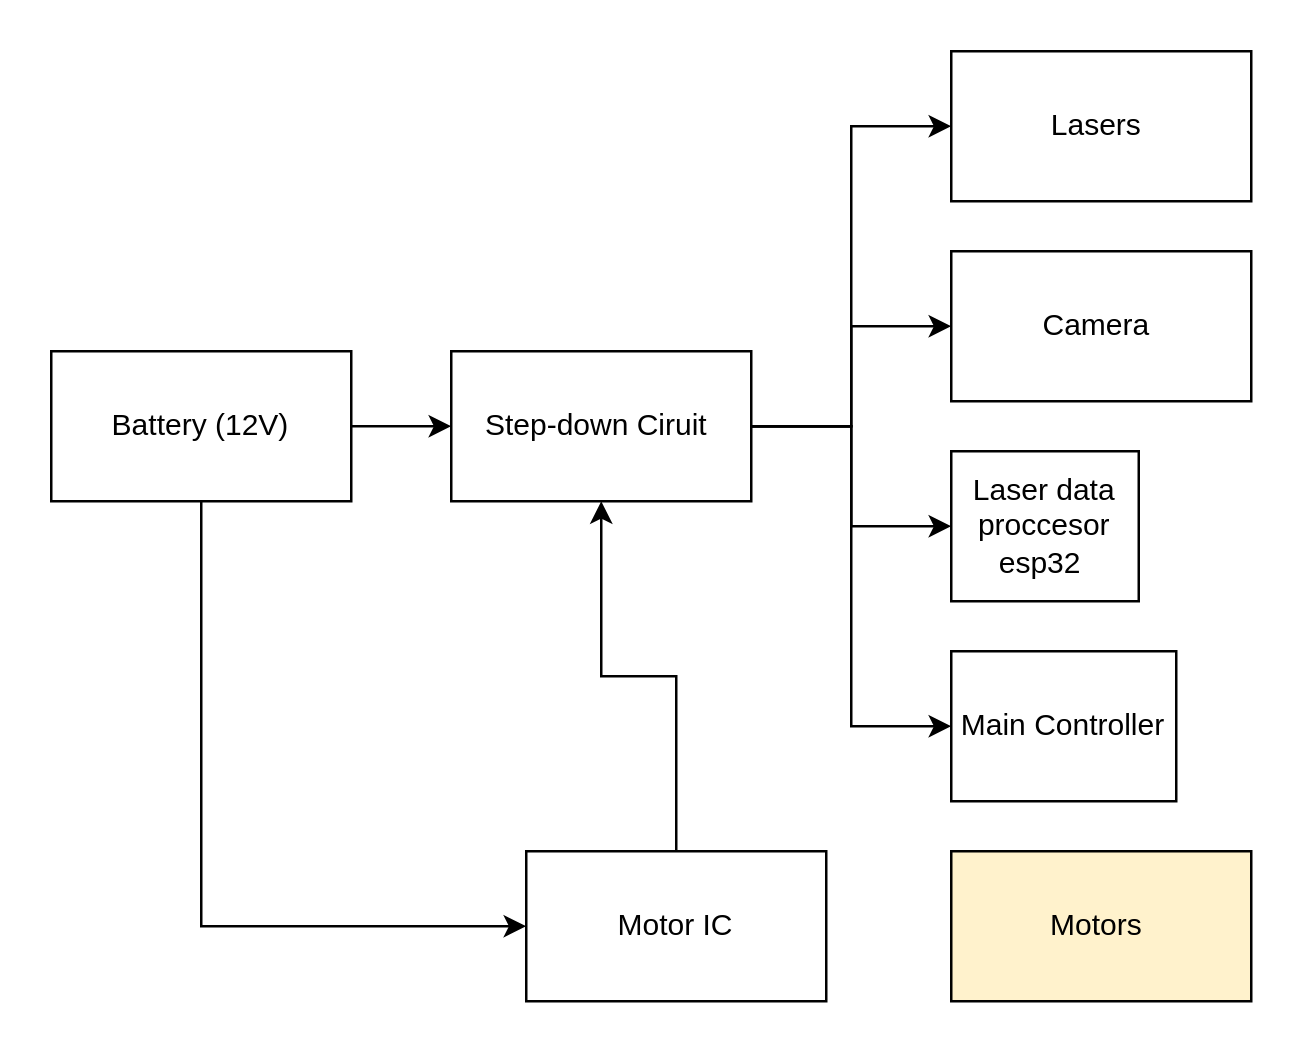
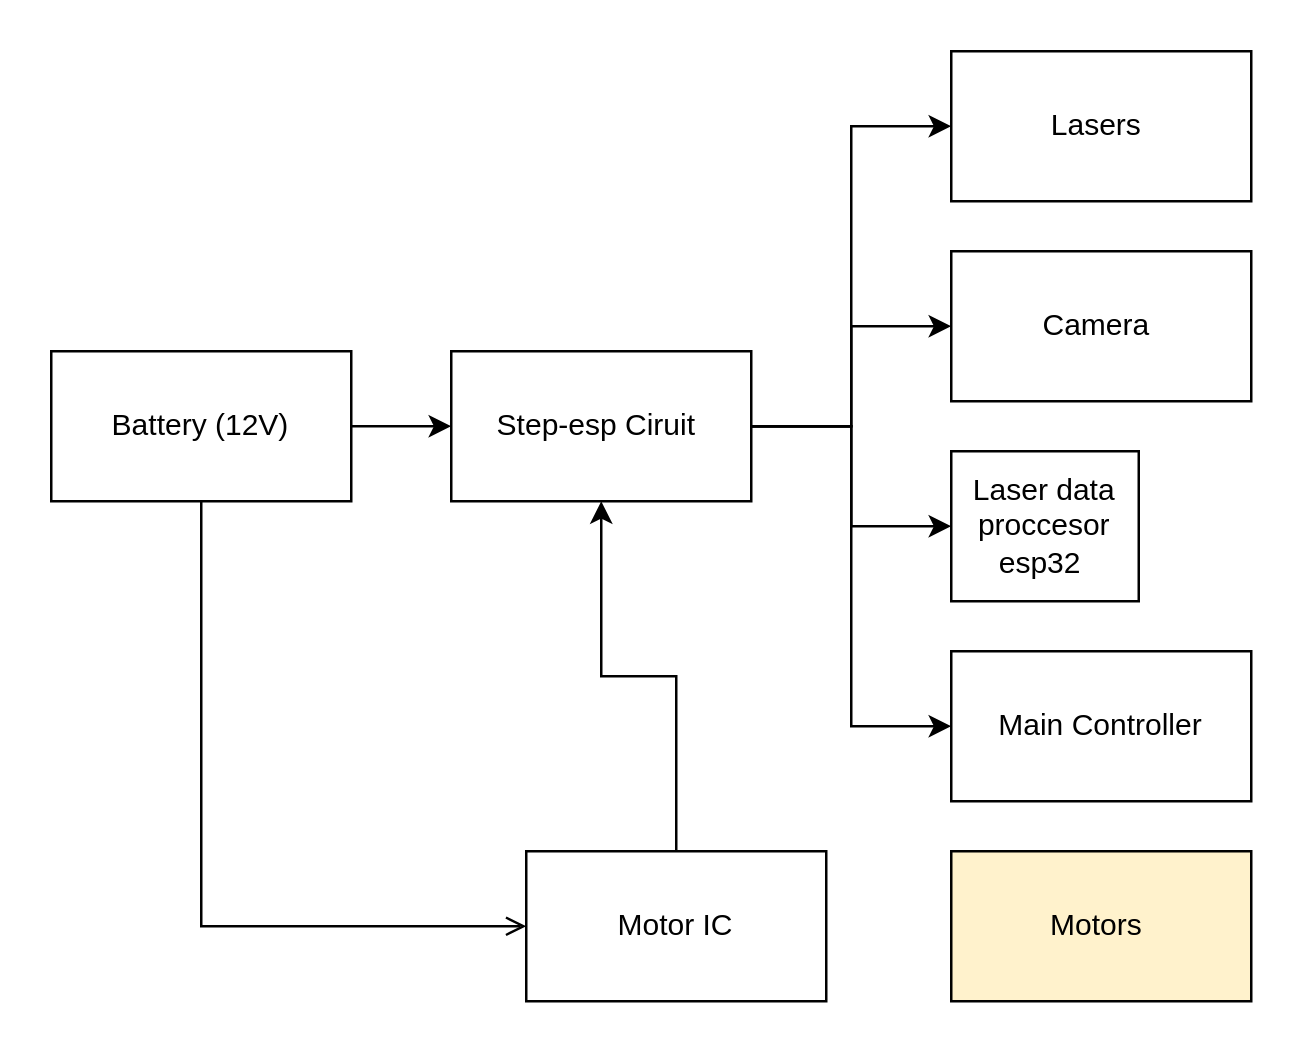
- <mxCell id="9" value="Step-down Ciruit&amp;nbsp;" style="rounded=0;whiteSpace=wrap;html=1;" vertex="1" parent="1"><mxGeometry x="180" y="140" width="120" height="60" as="geometry" /></mxCell>
+ <mxCell id="9" value="Step-esp Ciruit&amp;nbsp;" style="rounded=0;whiteSpace=wrap;html=1;" vertex="1" parent="1"><mxGeometry x="180" y="140" width="120" height="60" as="geometry" /></mxCell>
- <mxCell id="13" value="Main Controller" style="rounded=0;whiteSpace=wrap;html=1;" vertex="1" parent="1"><mxGeometry x="380" y="260" width="90" height="60" as="geometry" /></mxCell>
+ <mxCell id="13" value="Main Controller" style="rounded=0;whiteSpace=wrap;html=1;" vertex="1" parent="1"><mxGeometry x="380" y="260" width="120" height="60" as="geometry" /></mxCell>
- <mxCell id="3" style="edgeStyle=orthogonalEdgeStyle;rounded=0;orthogonalLoop=1;jettySize=auto;html=1;entryX=0;entryY=0.5;entryDx=0;entryDy=0;" edge="1" parent="1" source="4" target="15"><mxGeometry relative="1" as="geometry"><Array as="points"><mxPoint x="80" y="370" /></Array></mxGeometry></mxCell>
+ <mxCell id="3" style="edgeStyle=orthogonalEdgeStyle;rounded=0;orthogonalLoop=1;jettySize=auto;html=1;entryX=0;entryY=0.5;entryDx=0;entryDy=0;endArrow=open;" edge="1" parent="1" source="4" target="15"><mxGeometry relative="1" as="geometry"><Array as="points"><mxPoint x="80" y="370" /></Array></mxGeometry></mxCell>
